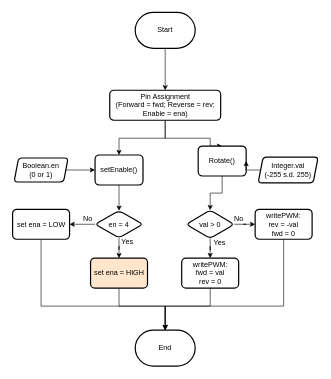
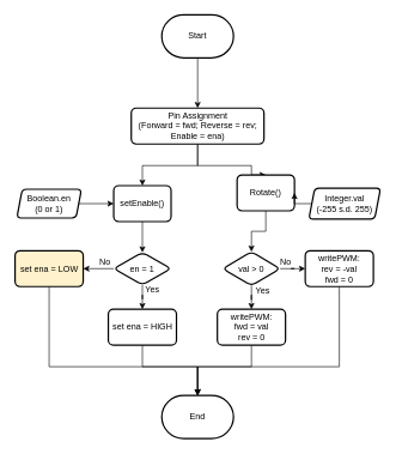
- <mxCell id="19" value="set ena = LOW" style="whiteSpace=wrap;html=1;rounded=1;arcSize=14;strokeWidth=2;" parent="1" vertex="1"><mxGeometry x="20.5" y="348.5" width="95" height="50" as="geometry" /></mxCell>
+ <mxCell id="19" value="set ena = LOW" style="whiteSpace=wrap;html=1;rounded=1;arcSize=14;strokeWidth=2;fillColor=#fff2cc;" parent="1" vertex="1"><mxGeometry x="20.5" y="348.5" width="95" height="50" as="geometry" /></mxCell>
- <mxCell id="15" value="en = 4" style="rhombus;whiteSpace=wrap;html=1;rounded=1;arcSize=14;strokeWidth=2;" parent="1" vertex="1"><mxGeometry x="158" y="351" width="80" height="45" as="geometry" /></mxCell>
+ <mxCell id="15" value="en = 1" style="rhombus;whiteSpace=wrap;html=1;rounded=1;arcSize=14;strokeWidth=2;" parent="1" vertex="1"><mxGeometry x="158" y="351" width="80" height="45" as="geometry" /></mxCell>
- <mxCell id="17" value="set ena = HIGH" style="whiteSpace=wrap;html=1;rounded=1;arcSize=14;strokeWidth=2;fillColor=#ffe6cc;" parent="1" vertex="1"><mxGeometry x="150.5" y="430" width="95" height="50" as="geometry" /></mxCell>
+ <mxCell id="17" value="set ena = HIGH" style="whiteSpace=wrap;html=1;rounded=1;arcSize=14;strokeWidth=2;" parent="1" vertex="1"><mxGeometry x="150.5" y="430" width="95" height="50" as="geometry" /></mxCell>
